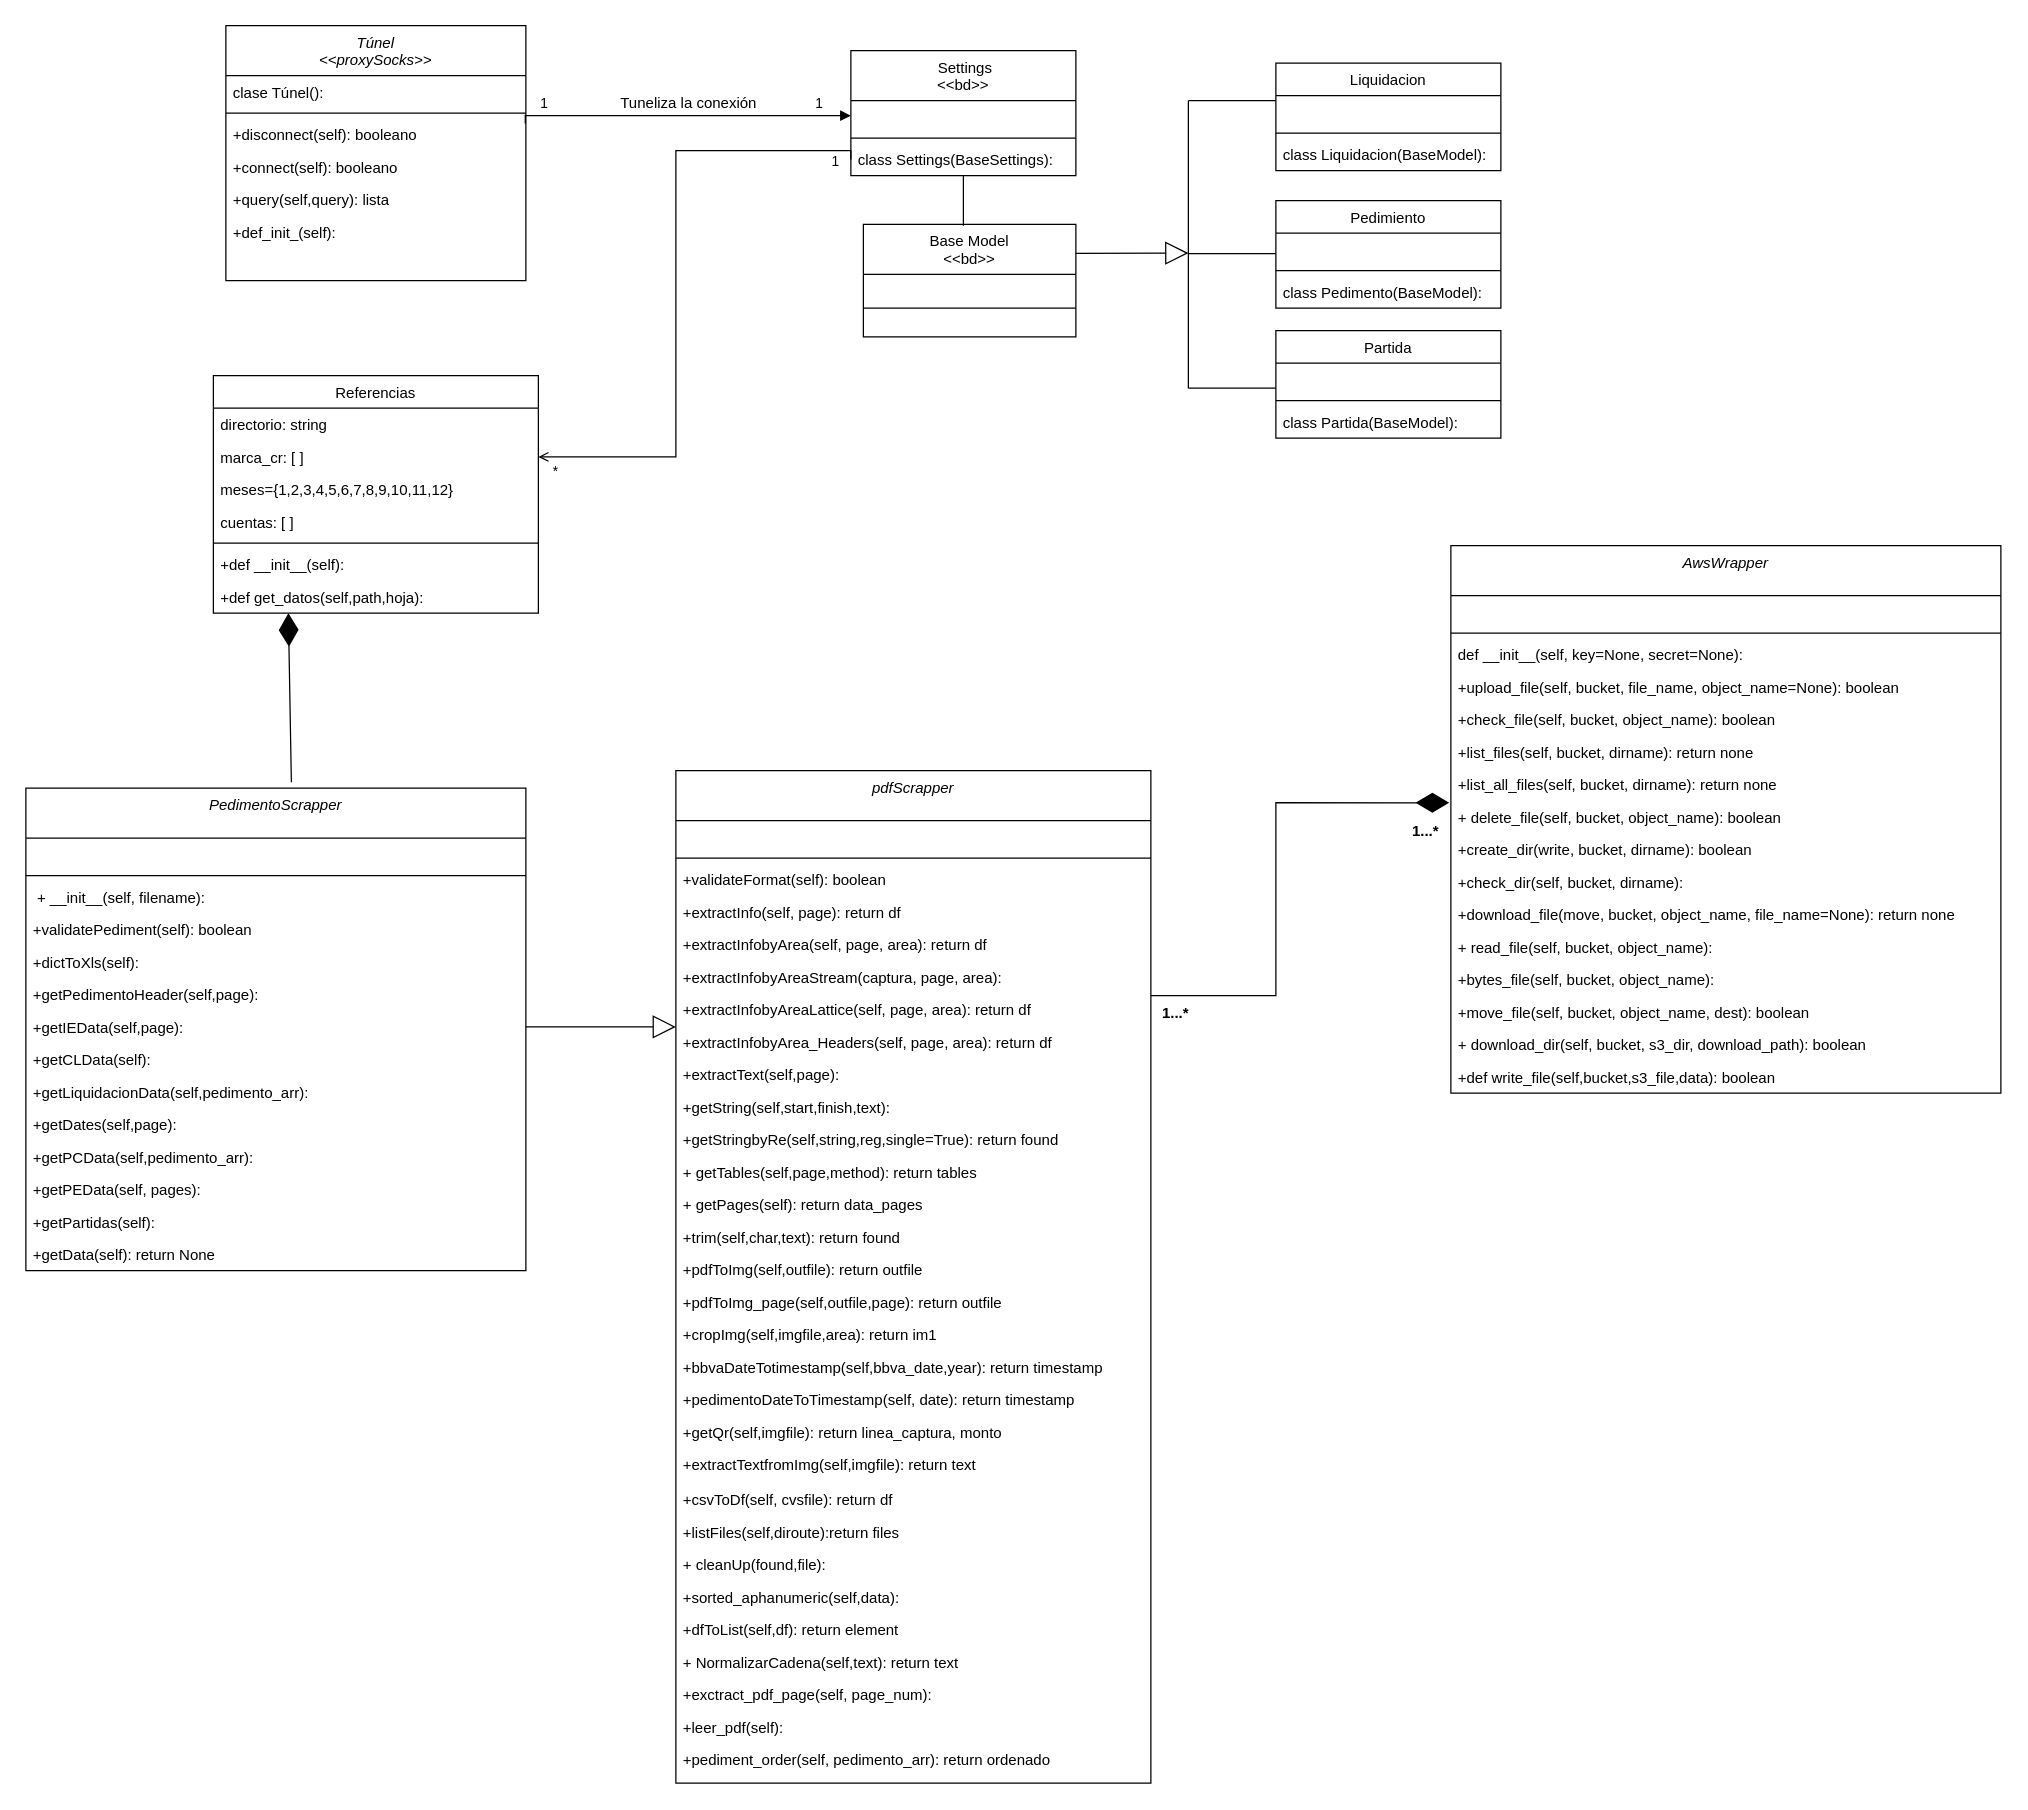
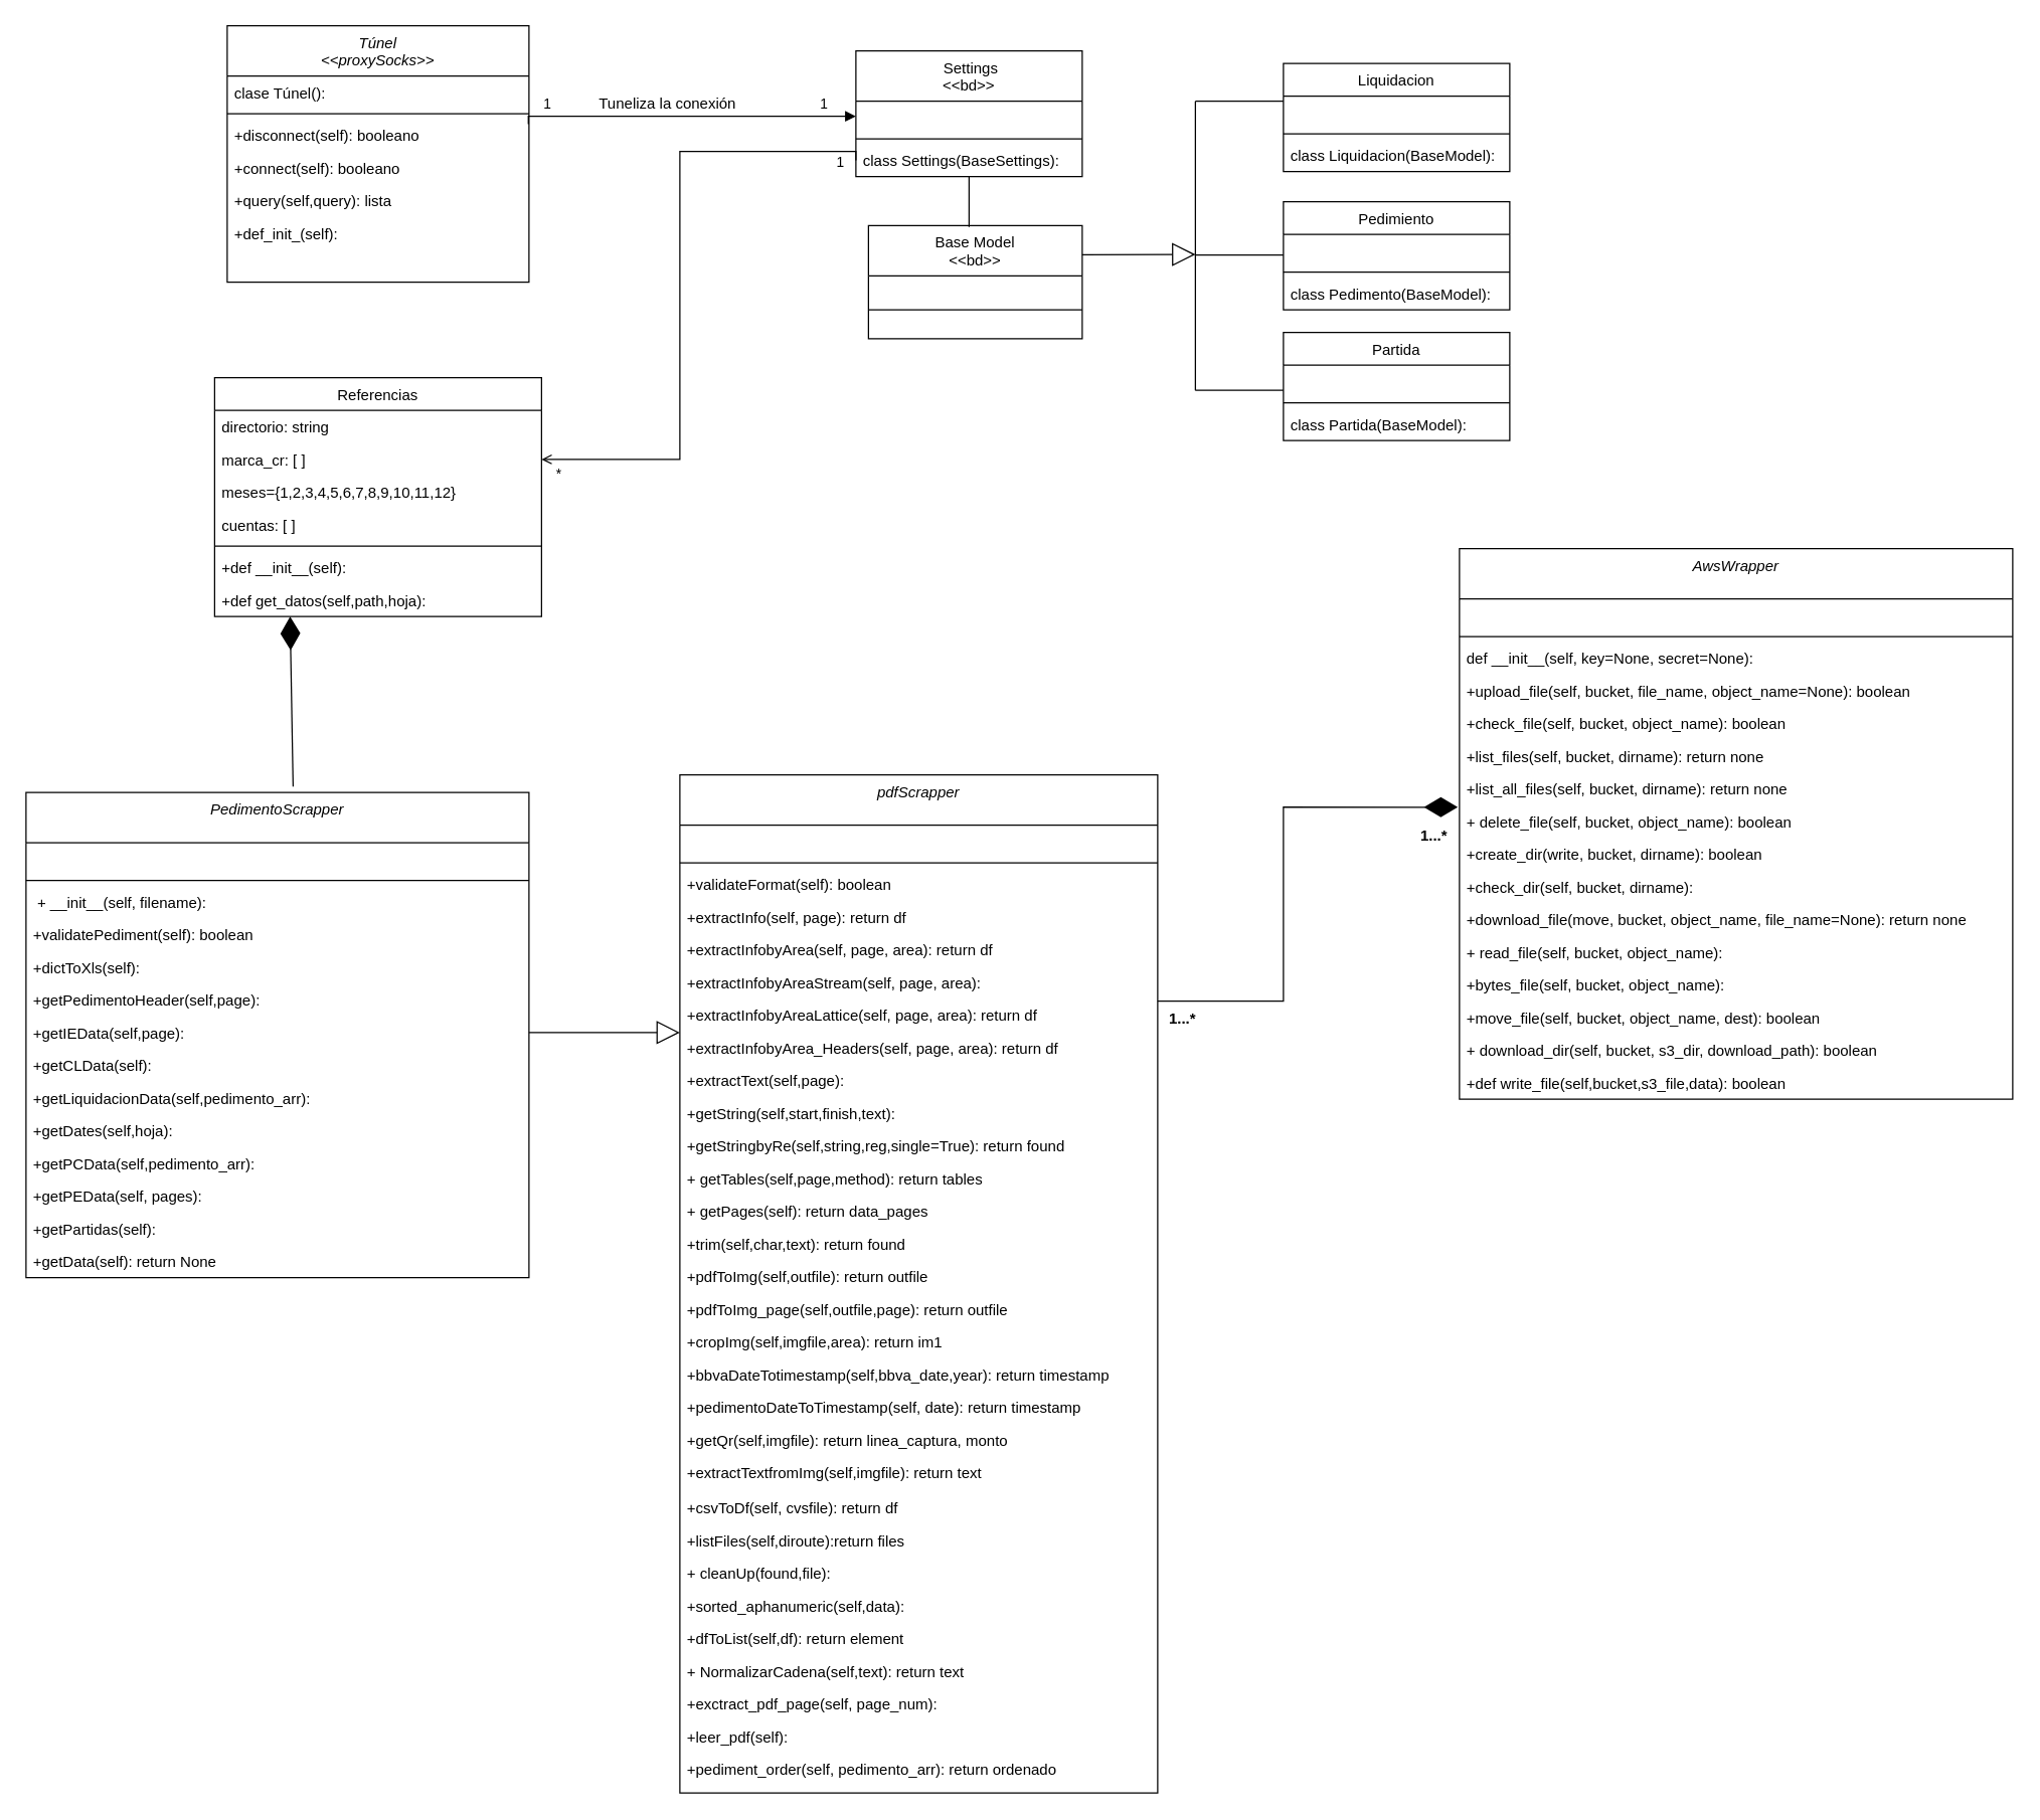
- <mxCell id="109" value="Tuneliza la conexión" style="text;strokeColor=none;fillColor=none;align=left;verticalAlign=top;spacingLeft=4;spacingRight=4;overflow=hidden;rotatable=0;points=[[0,0.5],[1,0.5]];portConstraint=eastwest;" parent="1" vertex="1"><mxGeometry x="490" y="68" width="140" height="26" as="geometry" /></mxCell>
+ <mxCell id="109" value="Tuneliza la conexión" style="text;strokeColor=none;fillColor=none;align=left;verticalAlign=top;spacingLeft=4;spacingRight=4;overflow=hidden;rotatable=0;points=[[0,0.5],[1,0.5]];portConstraint=eastwest;" parent="1" vertex="1"><mxGeometry x="470" y="68" width="140" height="26" as="geometry" /></mxCell>
- <mxCell id="63" value="+extractInfobyAreaStream(captura, page, area):" style="text;align=left;verticalAlign=top;spacingLeft=4;spacingRight=4;overflow=hidden;rotatable=0;points=[[0,0.5],[1,0.5]];portConstraint=eastwest;" parent="57" vertex="1"><mxGeometry y="152" width="380" height="26" as="geometry" /></mxCell>
+ <mxCell id="63" value="+extractInfobyAreaStream(self, page, area):" style="text;align=left;verticalAlign=top;spacingLeft=4;spacingRight=4;overflow=hidden;rotatable=0;points=[[0,0.5],[1,0.5]];portConstraint=eastwest;" parent="57" vertex="1"><mxGeometry y="152" width="380" height="26" as="geometry" /></mxCell>
- <mxCell id="52" value="+getDates(self,page):" style="text;align=left;verticalAlign=top;spacingLeft=4;spacingRight=4;overflow=hidden;rotatable=0;points=[[0,0.5],[1,0.5]];portConstraint=eastwest;" parent="42" vertex="1"><mxGeometry y="256" width="400" height="26" as="geometry" /></mxCell>
+ <mxCell id="52" value="+getDates(self,hoja):" style="text;align=left;verticalAlign=top;spacingLeft=4;spacingRight=4;overflow=hidden;rotatable=0;points=[[0,0.5],[1,0.5]];portConstraint=eastwest;" parent="42" vertex="1"><mxGeometry y="256" width="400" height="26" as="geometry" /></mxCell>
